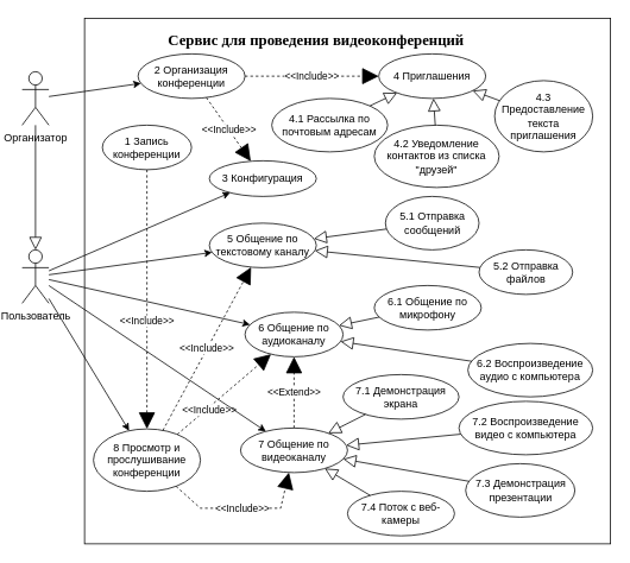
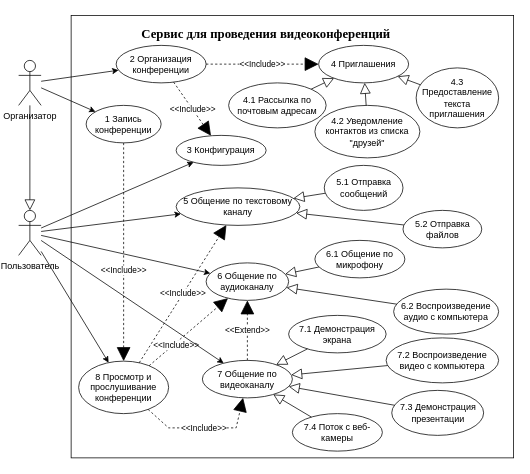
+ <mxCell id="24" value="" style="endArrow=classic;html=1;rounded=0;" edge="1" parent="1" source="3" target="11"><mxGeometry width="50" height="50" relative="1" as="geometry"><mxPoint x="60" y="119.268" as="sourcePoint" /><mxPoint x="190.16" y="112.919" as="targetPoint" /></mxGeometry></mxCell>
- <mxCell id="12" value="5 Общение по текстовому каналу" style="ellipse;whiteSpace=wrap;html=1;" vertex="1" parent="1"><mxGeometry x="230" y="250" width="120" height="50" as="geometry" /></mxCell>
+ <mxCell id="12" value="5 Общение по текстовому каналу" style="ellipse;whiteSpace=wrap;html=1;" vertex="1" parent="1"><mxGeometry x="230" y="250" width="165" height="50" as="geometry" /></mxCell>
